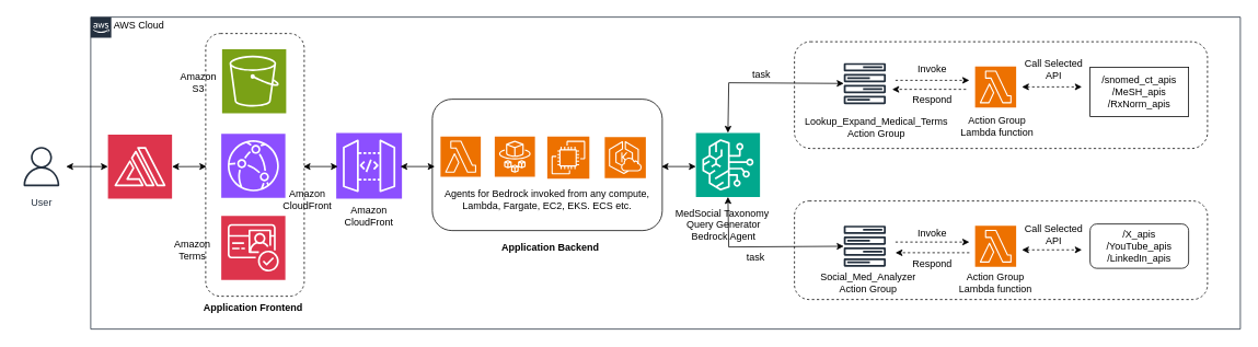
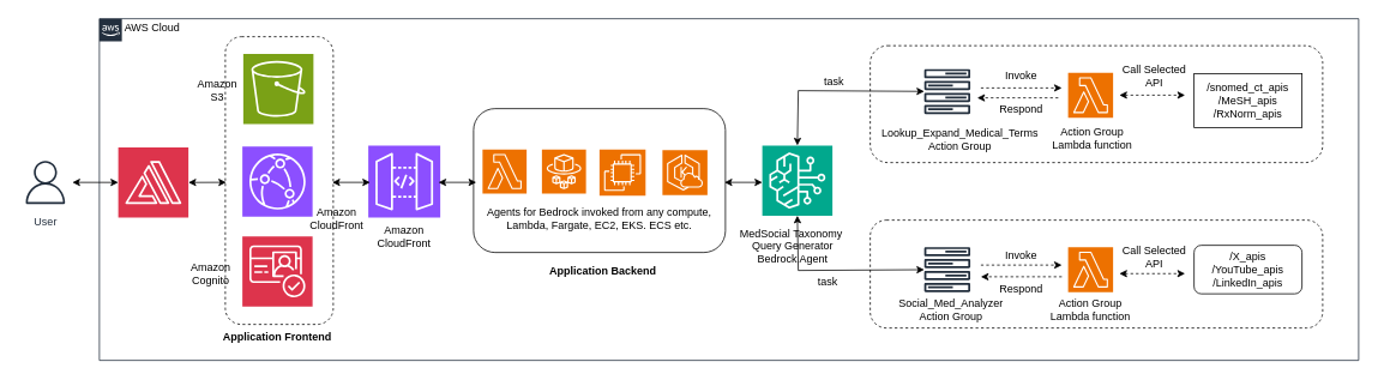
- <mxCell id="33" value="&lt;div&gt;Amazon Terms&lt;/div&gt;" style="text;html=1;align=center;verticalAlign=middle;whiteSpace=wrap;rounded=0;" parent="2" vertex="1"><mxGeometry x="89" y="262.38" width="70" height="43.25" as="geometry" /></mxCell>
+ <mxCell id="33" value="&lt;div&gt;Amazon Cognito&lt;/div&gt;" style="text;html=1;align=center;verticalAlign=middle;whiteSpace=wrap;rounded=0;" parent="2" vertex="1"><mxGeometry x="89" y="262.38" width="70" height="43.25" as="geometry" /></mxCell>
